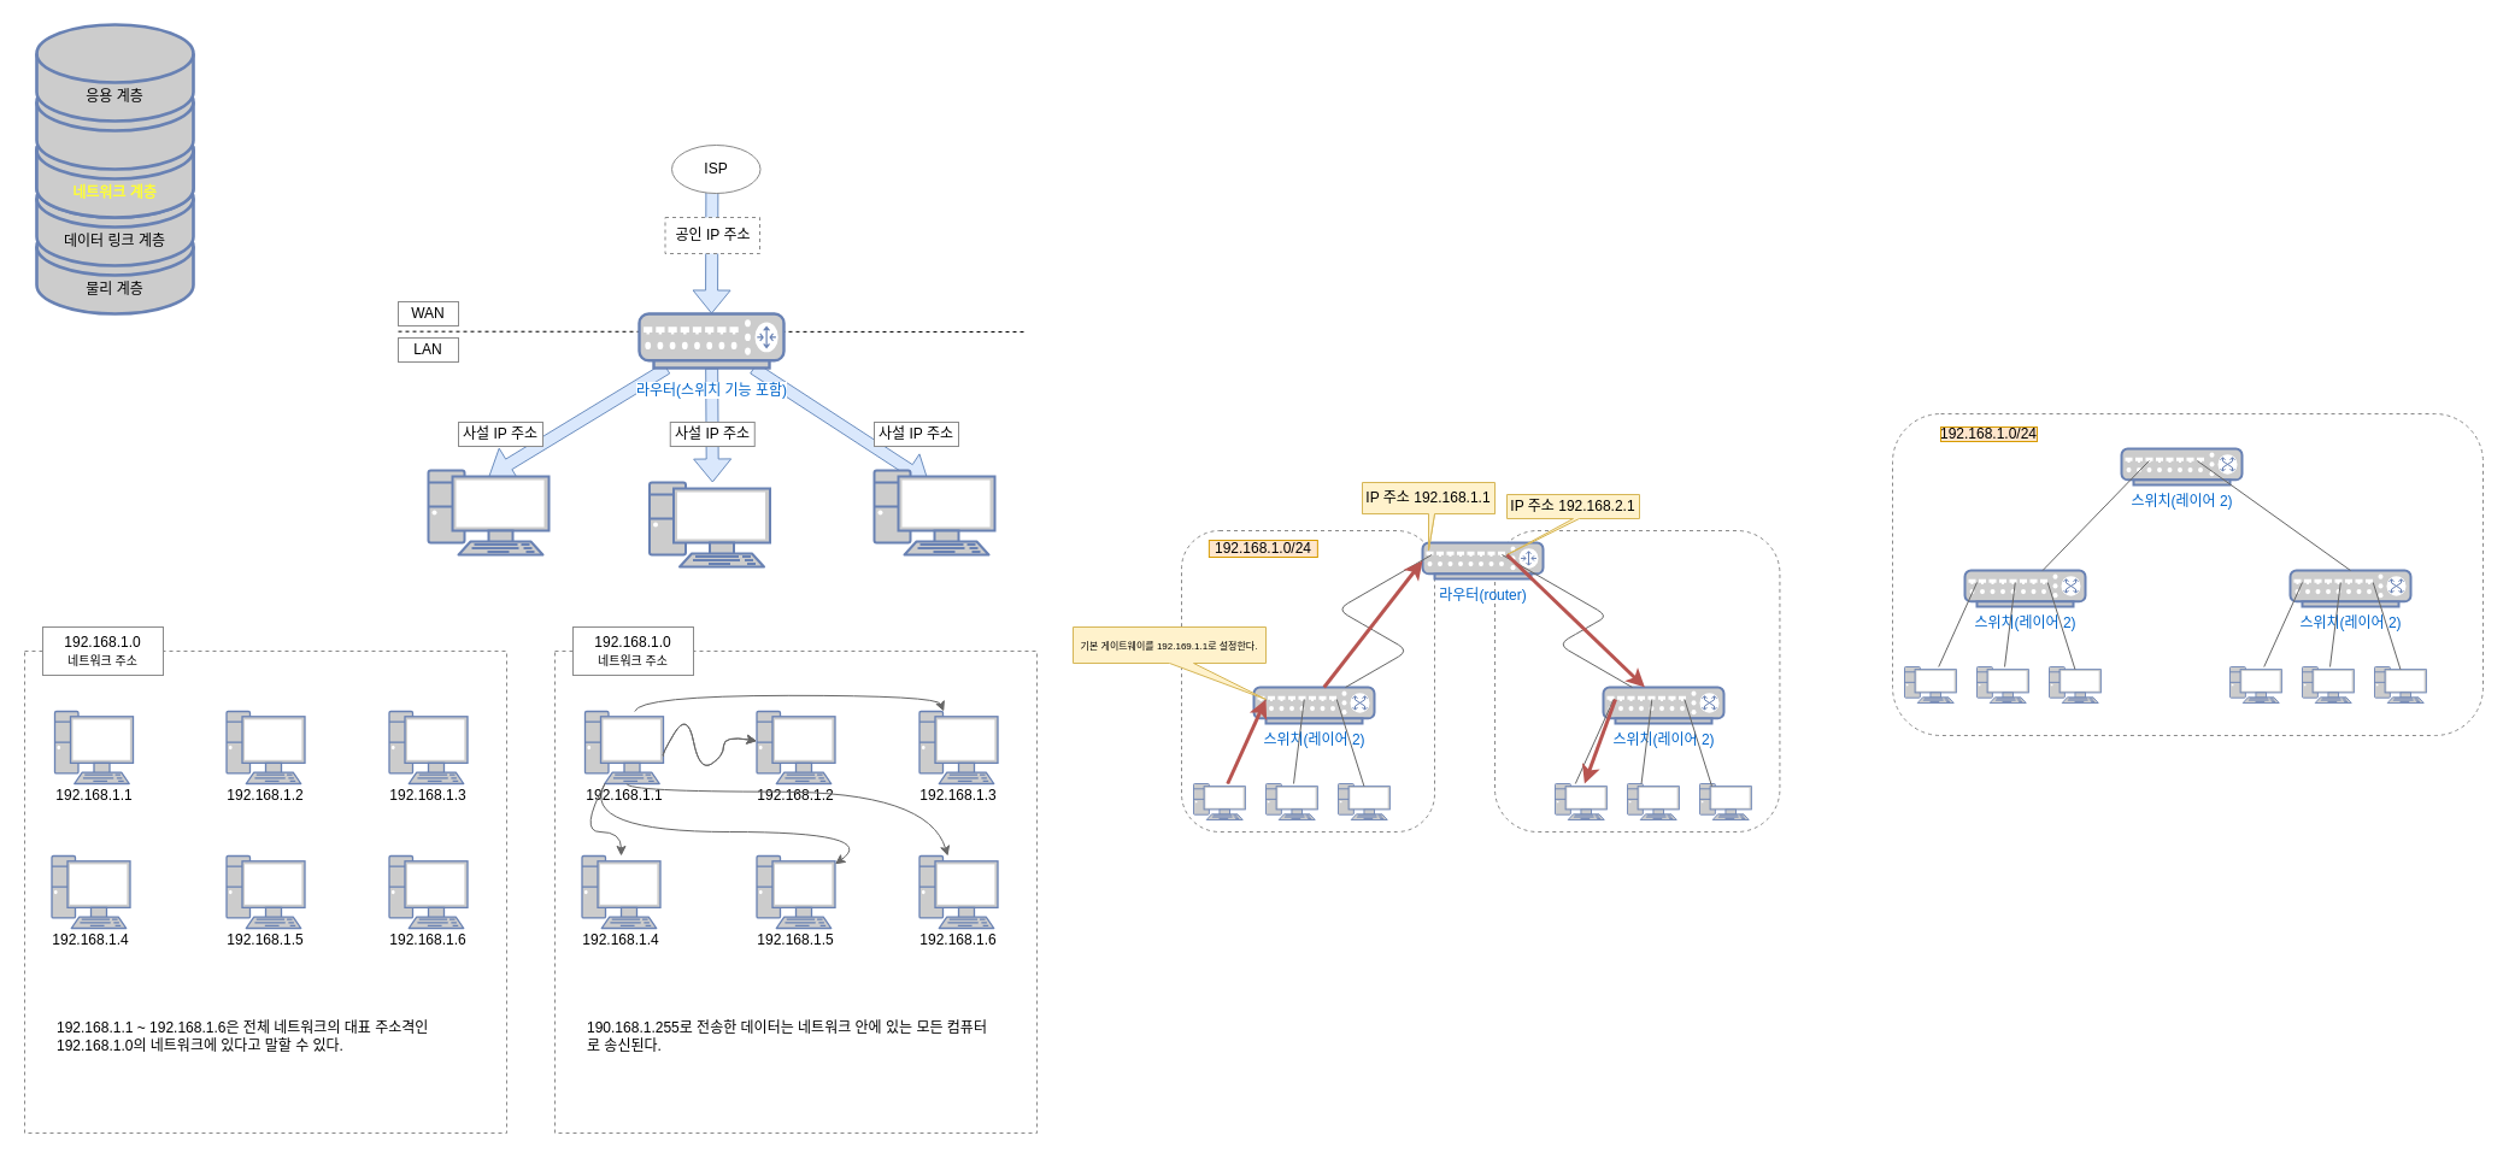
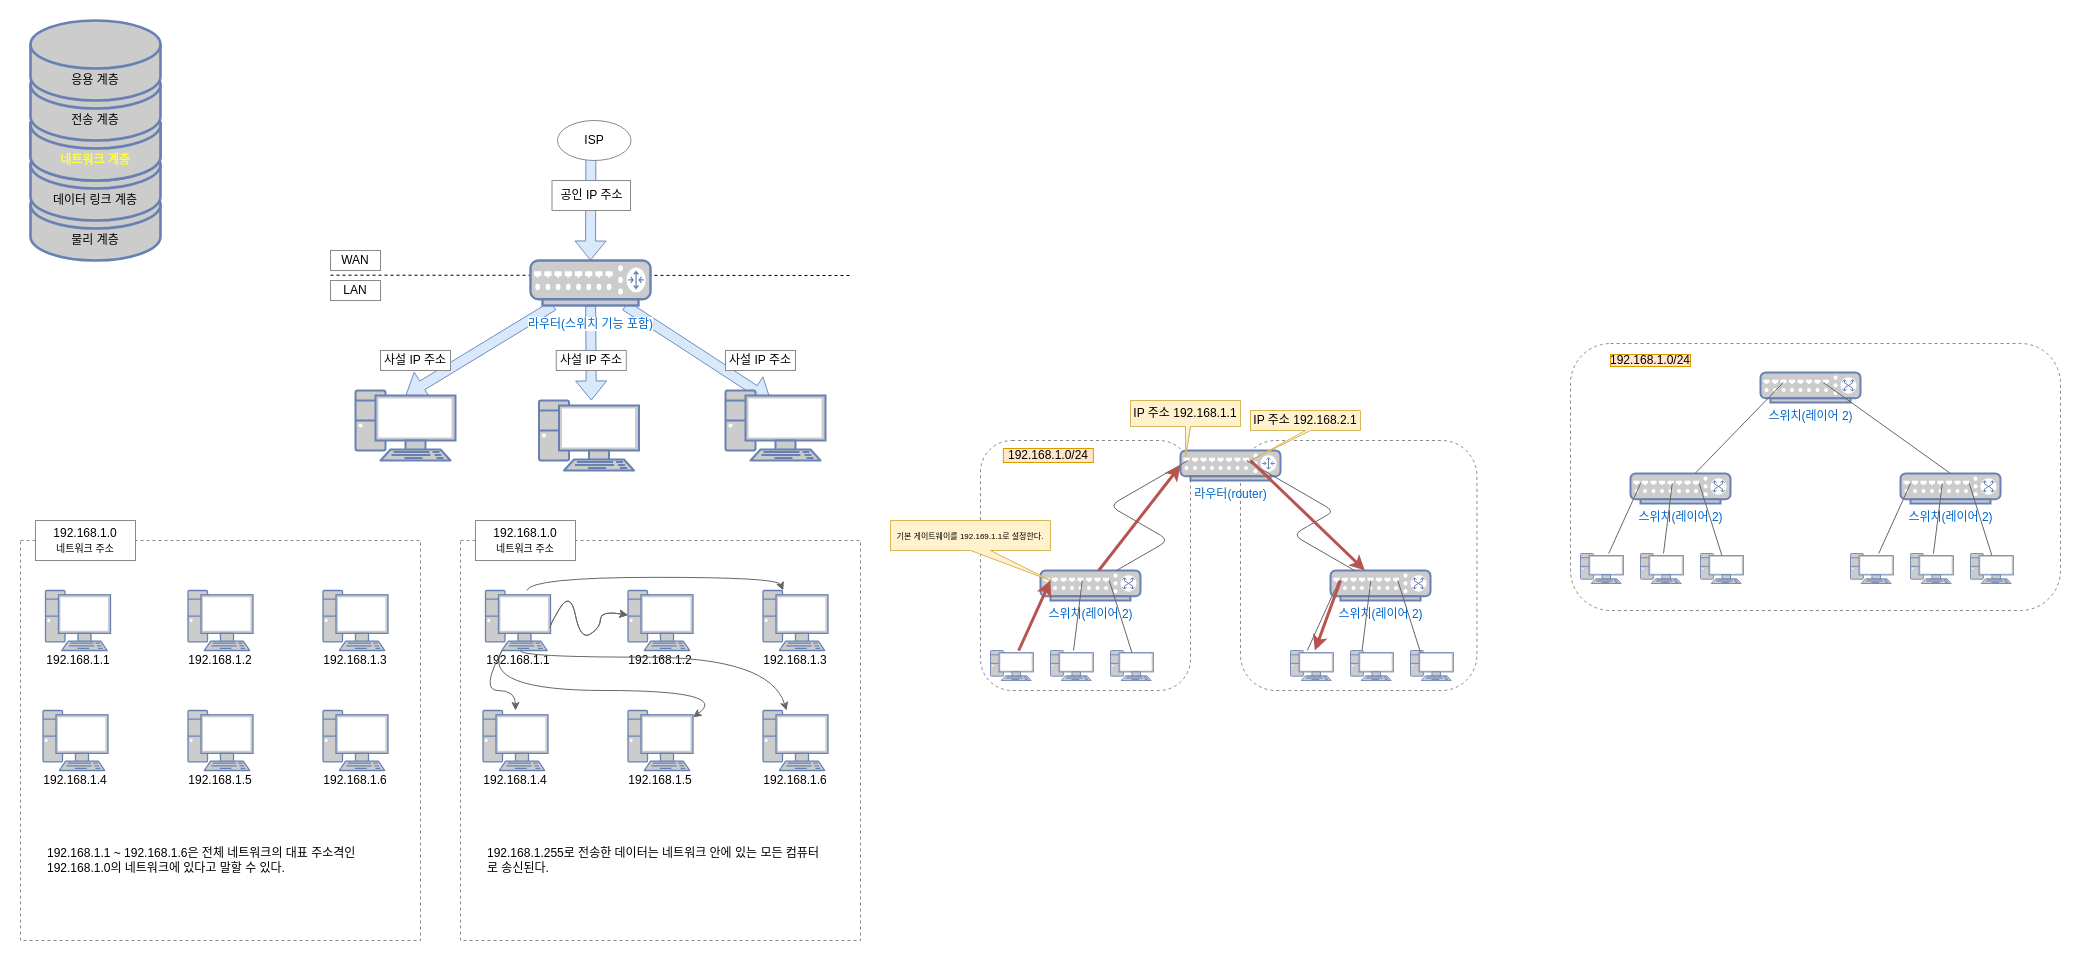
+ <mxCell id="15" value="전송 계층" style="text;html=1;strokeColor=none;fillColor=none;align=center;verticalAlign=middle;whiteSpace=wrap;rounded=0;" vertex="1" parent="1"><mxGeometry x="60" y="110" width="70" height="20" as="geometry" /></mxCell>
- <mxCell id="24" value="공인 IP 주소" style="rounded=0;whiteSpace=wrap;html=1;strokeColor=#8A8A8A;strokeWidth=1;fillColor=#ffffff;gradientColor=none;dashed=1;" vertex="1" parent="1"><mxGeometry x="551.5" y="180" width="78.5" height="30" as="geometry" /></mxCell>
+ <mxCell id="24" value="공인 IP 주소" style="rounded=0;whiteSpace=wrap;html=1;strokeColor=#8A8A8A;strokeWidth=1;fillColor=#ffffff;gradientColor=none;" vertex="1" parent="1"><mxGeometry x="551.5" y="180" width="78.5" height="30" as="geometry" /></mxCell>
- <mxCell id="58" value="&lt;div align=&quot;left&quot;&gt;190.168.1.255로 전송한 데이터는 네트워크 안에 있는 모든 컴퓨터로 송신된다. &lt;br&gt;&lt;/div&gt;" style="text;html=1;strokeColor=none;fillColor=none;align=left;verticalAlign=middle;whiteSpace=wrap;rounded=0;dashed=1;" vertex="1" parent="1"><mxGeometry x="485" y="830" width="335" height="60" as="geometry" /></mxCell>
+ <mxCell id="58" value="&lt;div align=&quot;left&quot;&gt;192.168.1.255로 전송한 데이터는 네트워크 안에 있는 모든 컴퓨터로 송신된다. &lt;br&gt;&lt;/div&gt;" style="text;html=1;strokeColor=none;fillColor=none;align=left;verticalAlign=middle;whiteSpace=wrap;rounded=0;dashed=1;" vertex="1" parent="1"><mxGeometry x="485" y="830" width="335" height="60" as="geometry" /></mxCell>
